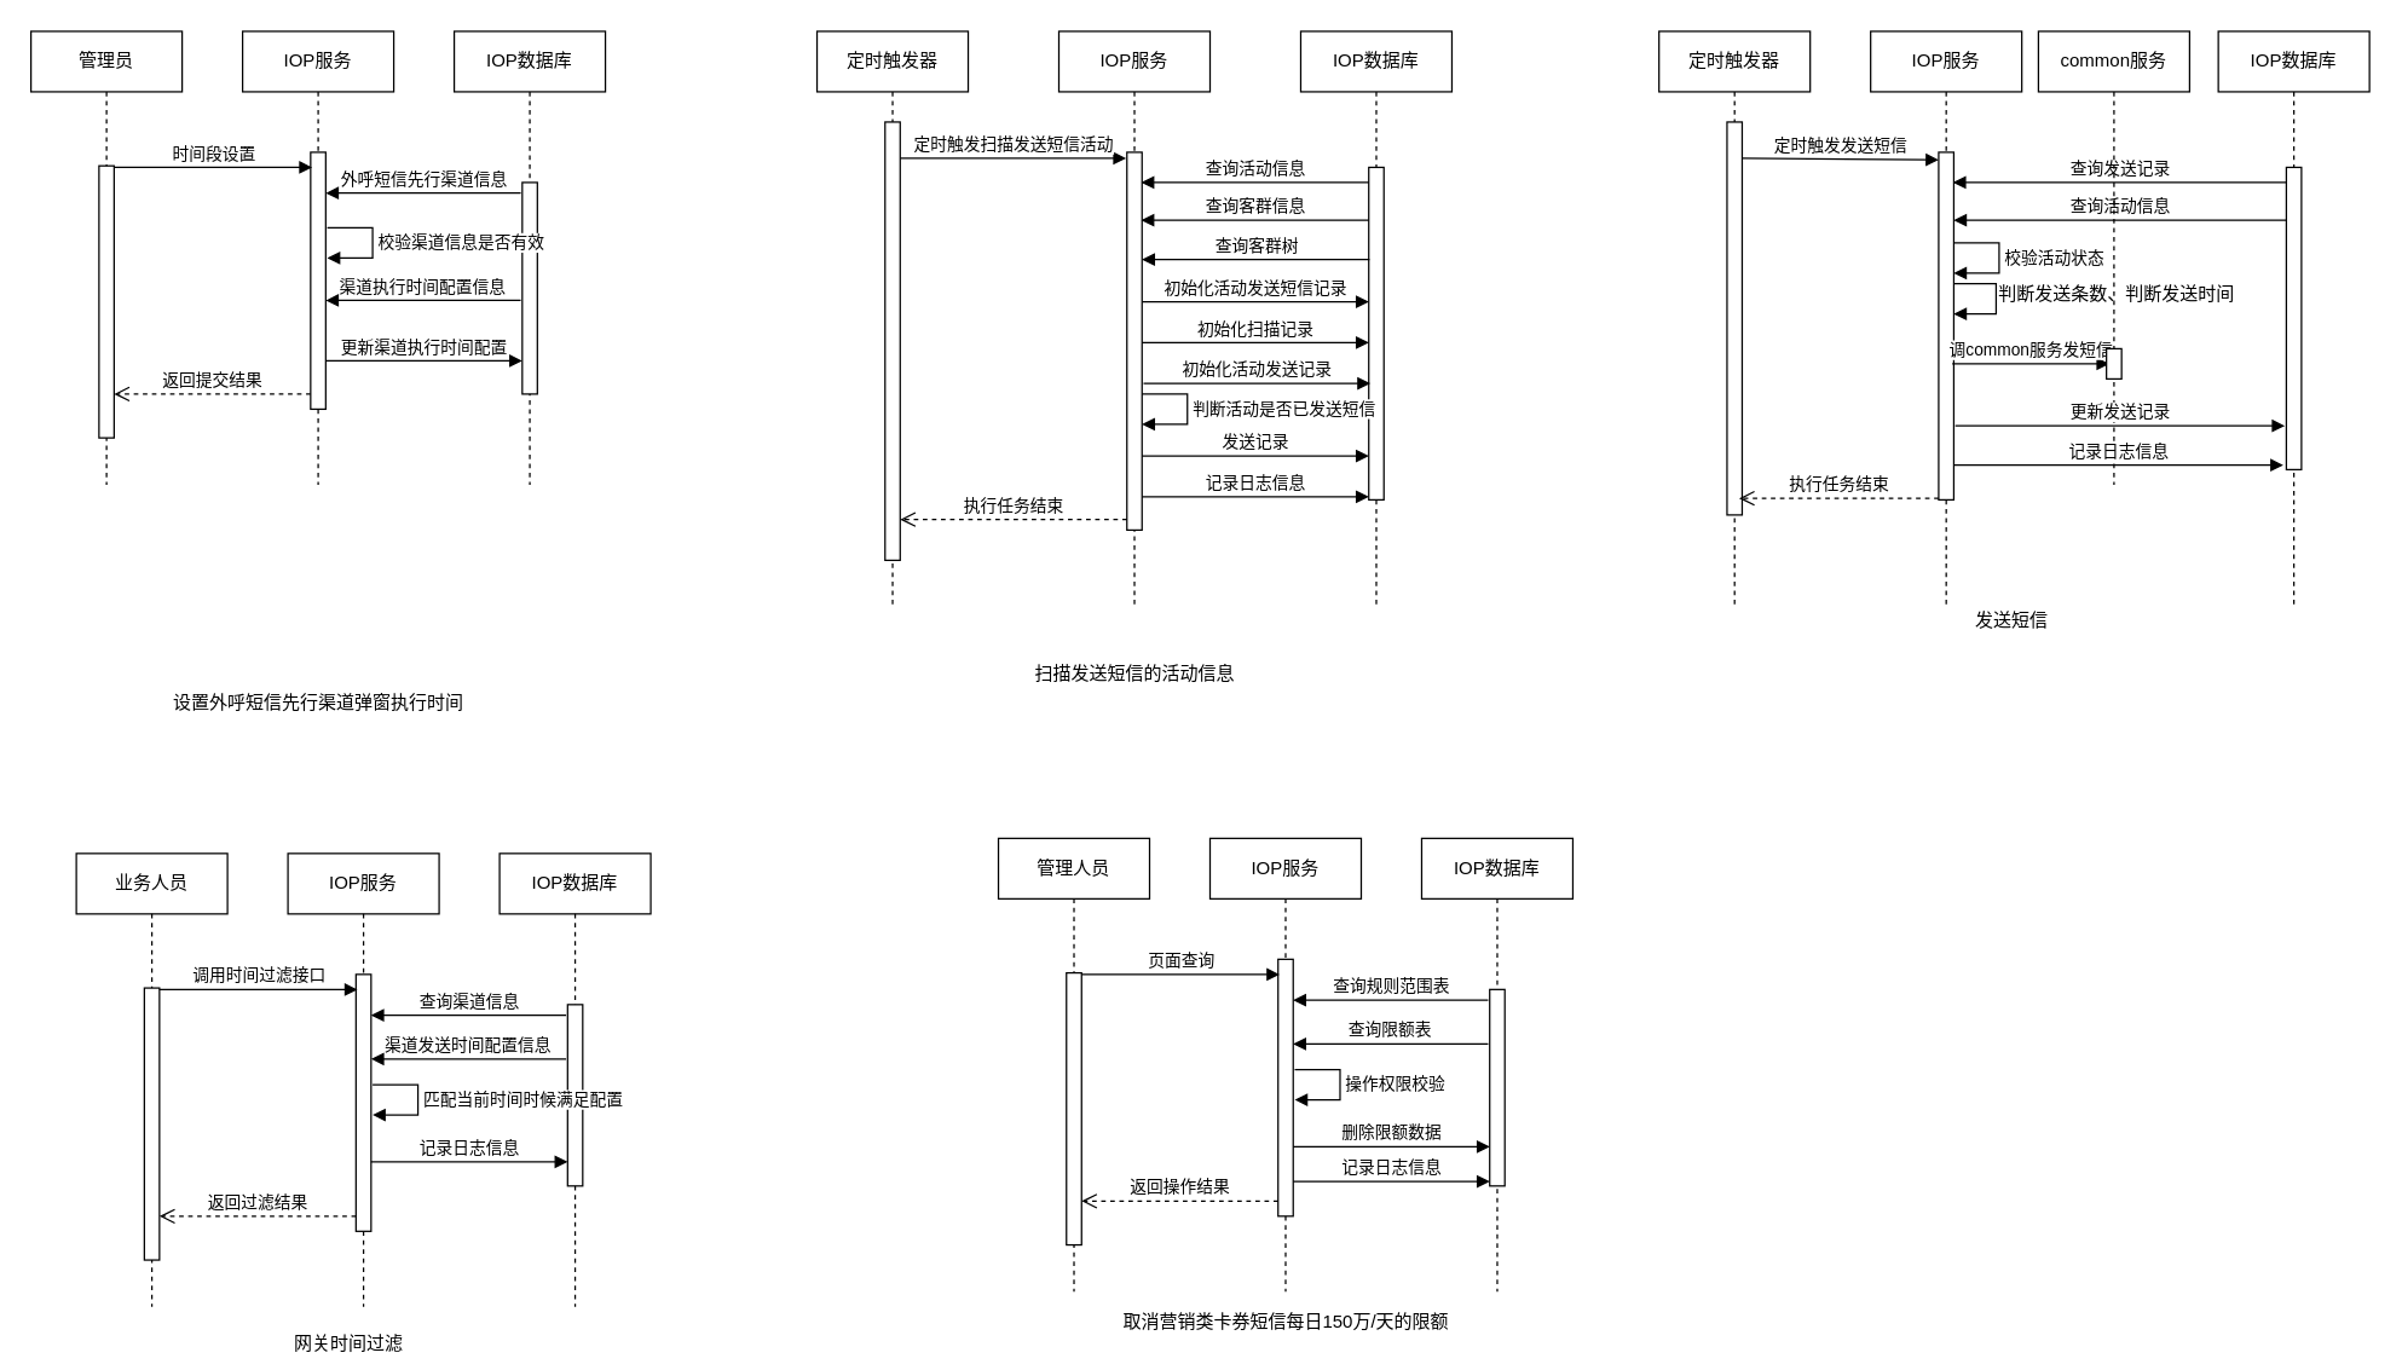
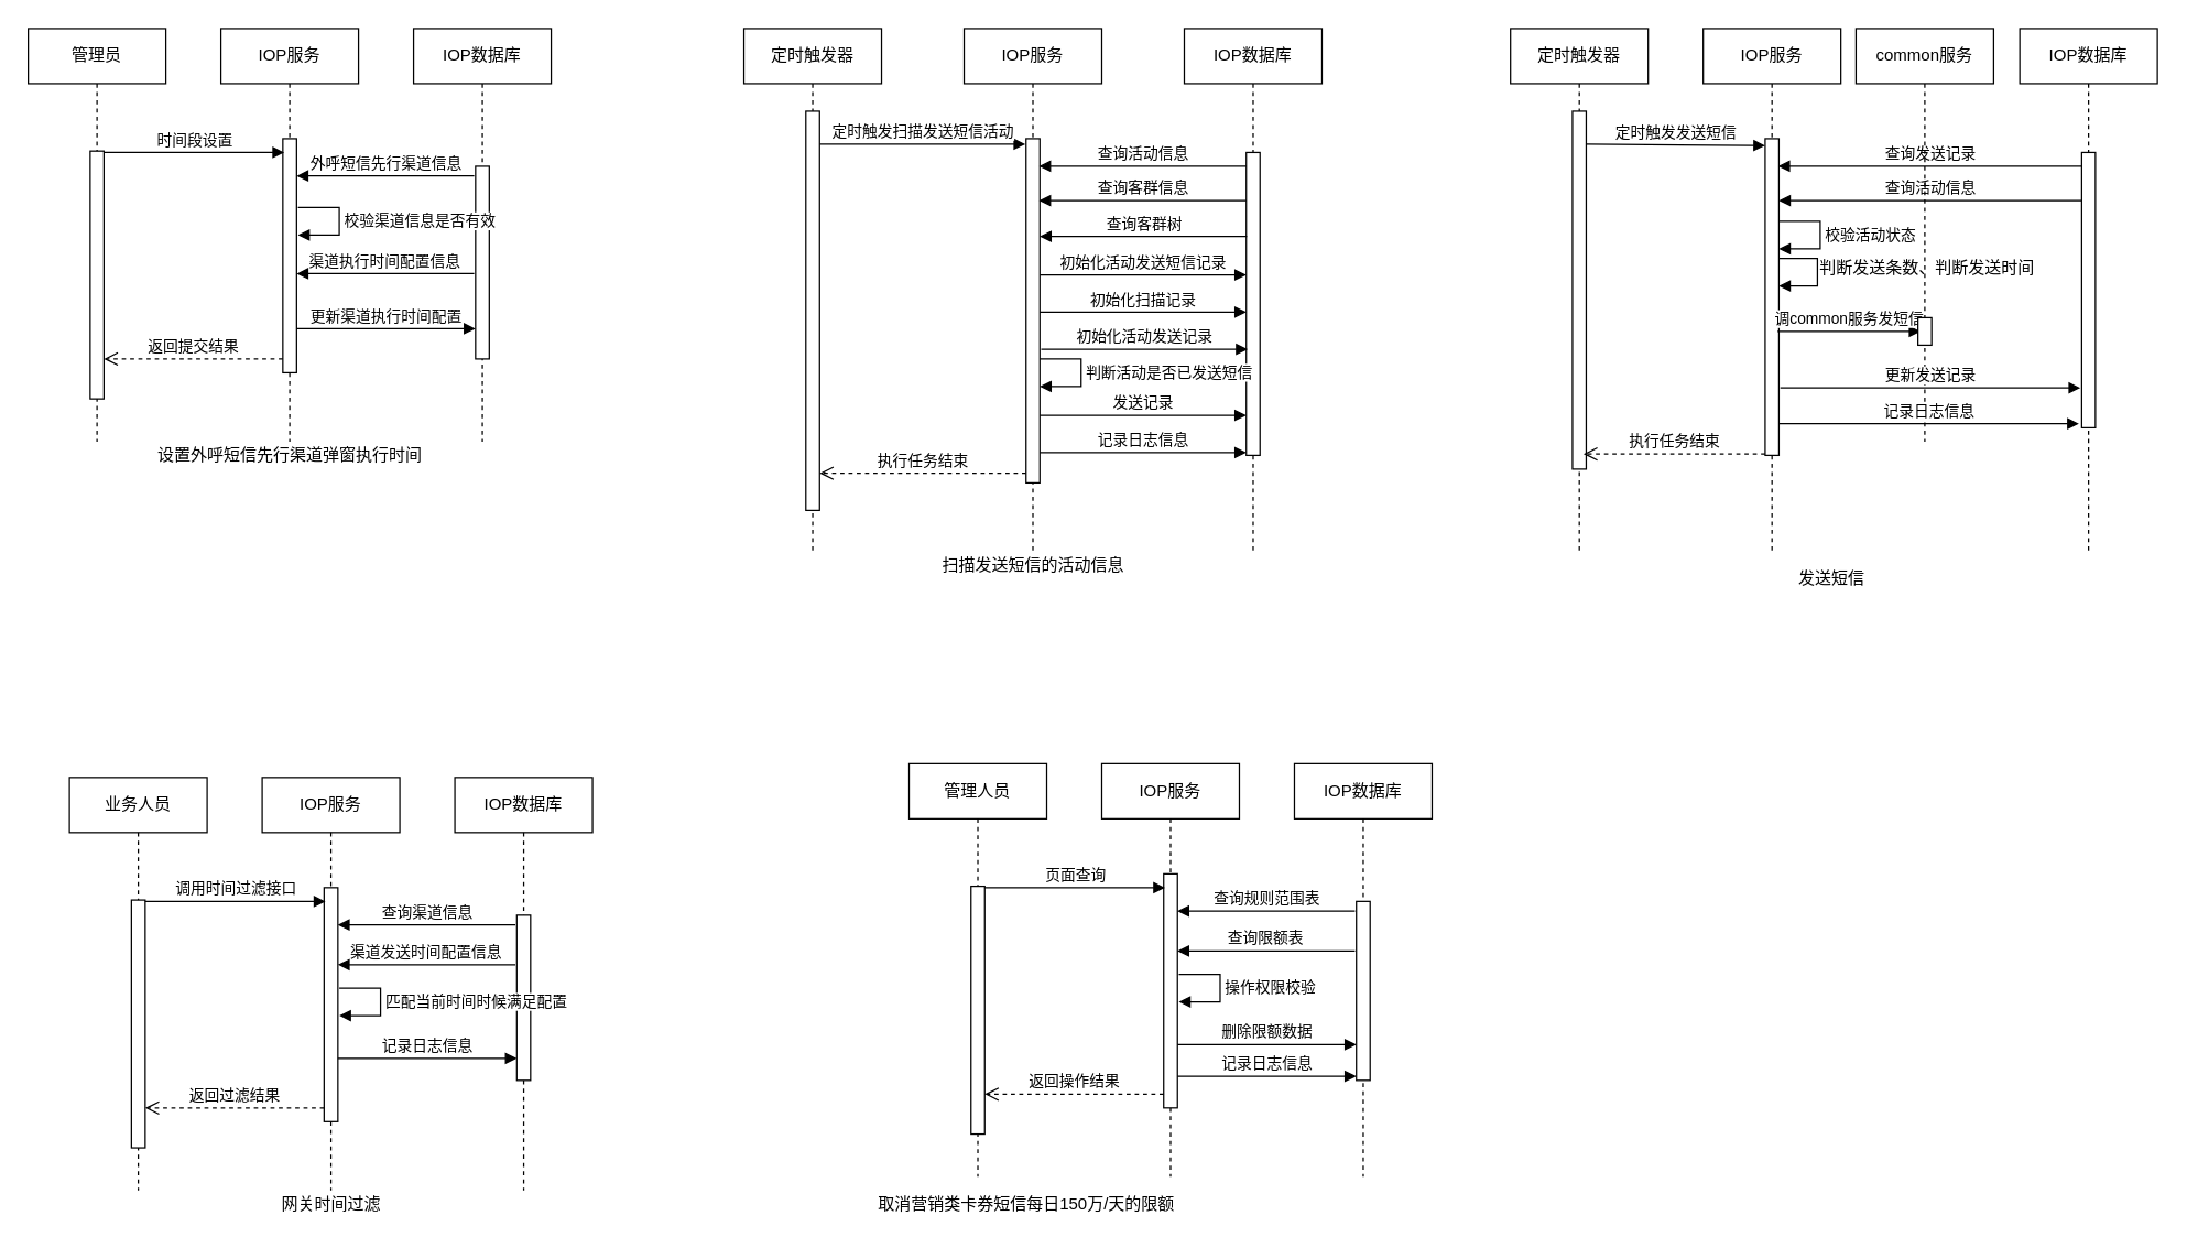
- <mxCell id="44" value="发送短信" style="text;html=1;align=center;verticalAlign=middle;resizable=0;points=[];autosize=1;strokeColor=none;" vertex="1" parent="1"><mxGeometry x="1300" y="400" width="60" height="20" as="geometry" /></mxCell>
+ <mxCell id="44" value="发送短信" style="text;html=1;align=center;verticalAlign=middle;resizable=0;points=[];autosize=1;strokeColor=none;" vertex="1" parent="1"><mxGeometry x="1300" y="410" width="60" height="20" as="geometry" /></mxCell>
- <mxCell id="31" value="扫描发送短信的活动信息" style="text;html=1;align=center;verticalAlign=middle;resizable=0;points=[];autosize=1;strokeColor=none;" vertex="1" parent="1"><mxGeometry x="675" y="435" width="150" height="20" as="geometry" /></mxCell>
+ <mxCell id="31" value="扫描发送短信的活动信息" style="text;html=1;align=center;verticalAlign=middle;resizable=0;points=[];autosize=1;strokeColor=none;" vertex="1" parent="1"><mxGeometry x="675" y="400" width="150" height="20" as="geometry" /></mxCell>
- <mxCell id="14" value="设置外呼短信先行渠道弹窗执行时间" style="text;html=1;strokeColor=none;fillColor=none;align=center;verticalAlign=middle;whiteSpace=wrap;rounded=0;" vertex="1" parent="1"><mxGeometry x="92.5" y="455" width="235" height="20" as="geometry" /></mxCell>
+ <mxCell id="14" value="设置外呼短信先行渠道弹窗执行时间" style="text;html=1;strokeColor=none;fillColor=none;align=center;verticalAlign=middle;whiteSpace=wrap;rounded=0;" vertex="1" parent="1"><mxGeometry x="92.5" y="320" width="235" height="20" as="geometry" /></mxCell>
- <mxCell id="77" value="取消营销类卡券短信每日150万/天的限额" style="text;html=1;strokeColor=none;fillColor=none;align=center;verticalAlign=middle;whiteSpace=wrap;rounded=0;" vertex="1" parent="1"><mxGeometry x="732.5" y="864" width="235" height="20" as="geometry" /></mxCell>
+ <mxCell id="77" value="取消营销类卡券短信每日150万/天的限额" style="text;html=1;strokeColor=none;fillColor=none;align=center;verticalAlign=middle;whiteSpace=wrap;rounded=0;" vertex="1" parent="1"><mxGeometry x="627.5" y="864" width="235" height="20" as="geometry" /></mxCell>
- <mxCell id="64" value="网关时间过滤" style="text;html=1;strokeColor=none;fillColor=none;align=center;verticalAlign=middle;whiteSpace=wrap;rounded=0;" vertex="1" parent="1"><mxGeometry x="112.5" y="879" width="235" height="20" as="geometry" /></mxCell>
+ <mxCell id="64" value="网关时间过滤" style="text;html=1;strokeColor=none;fillColor=none;align=center;verticalAlign=middle;whiteSpace=wrap;rounded=0;" vertex="1" parent="1"><mxGeometry x="122.5" y="864" width="235" height="20" as="geometry" /></mxCell>
